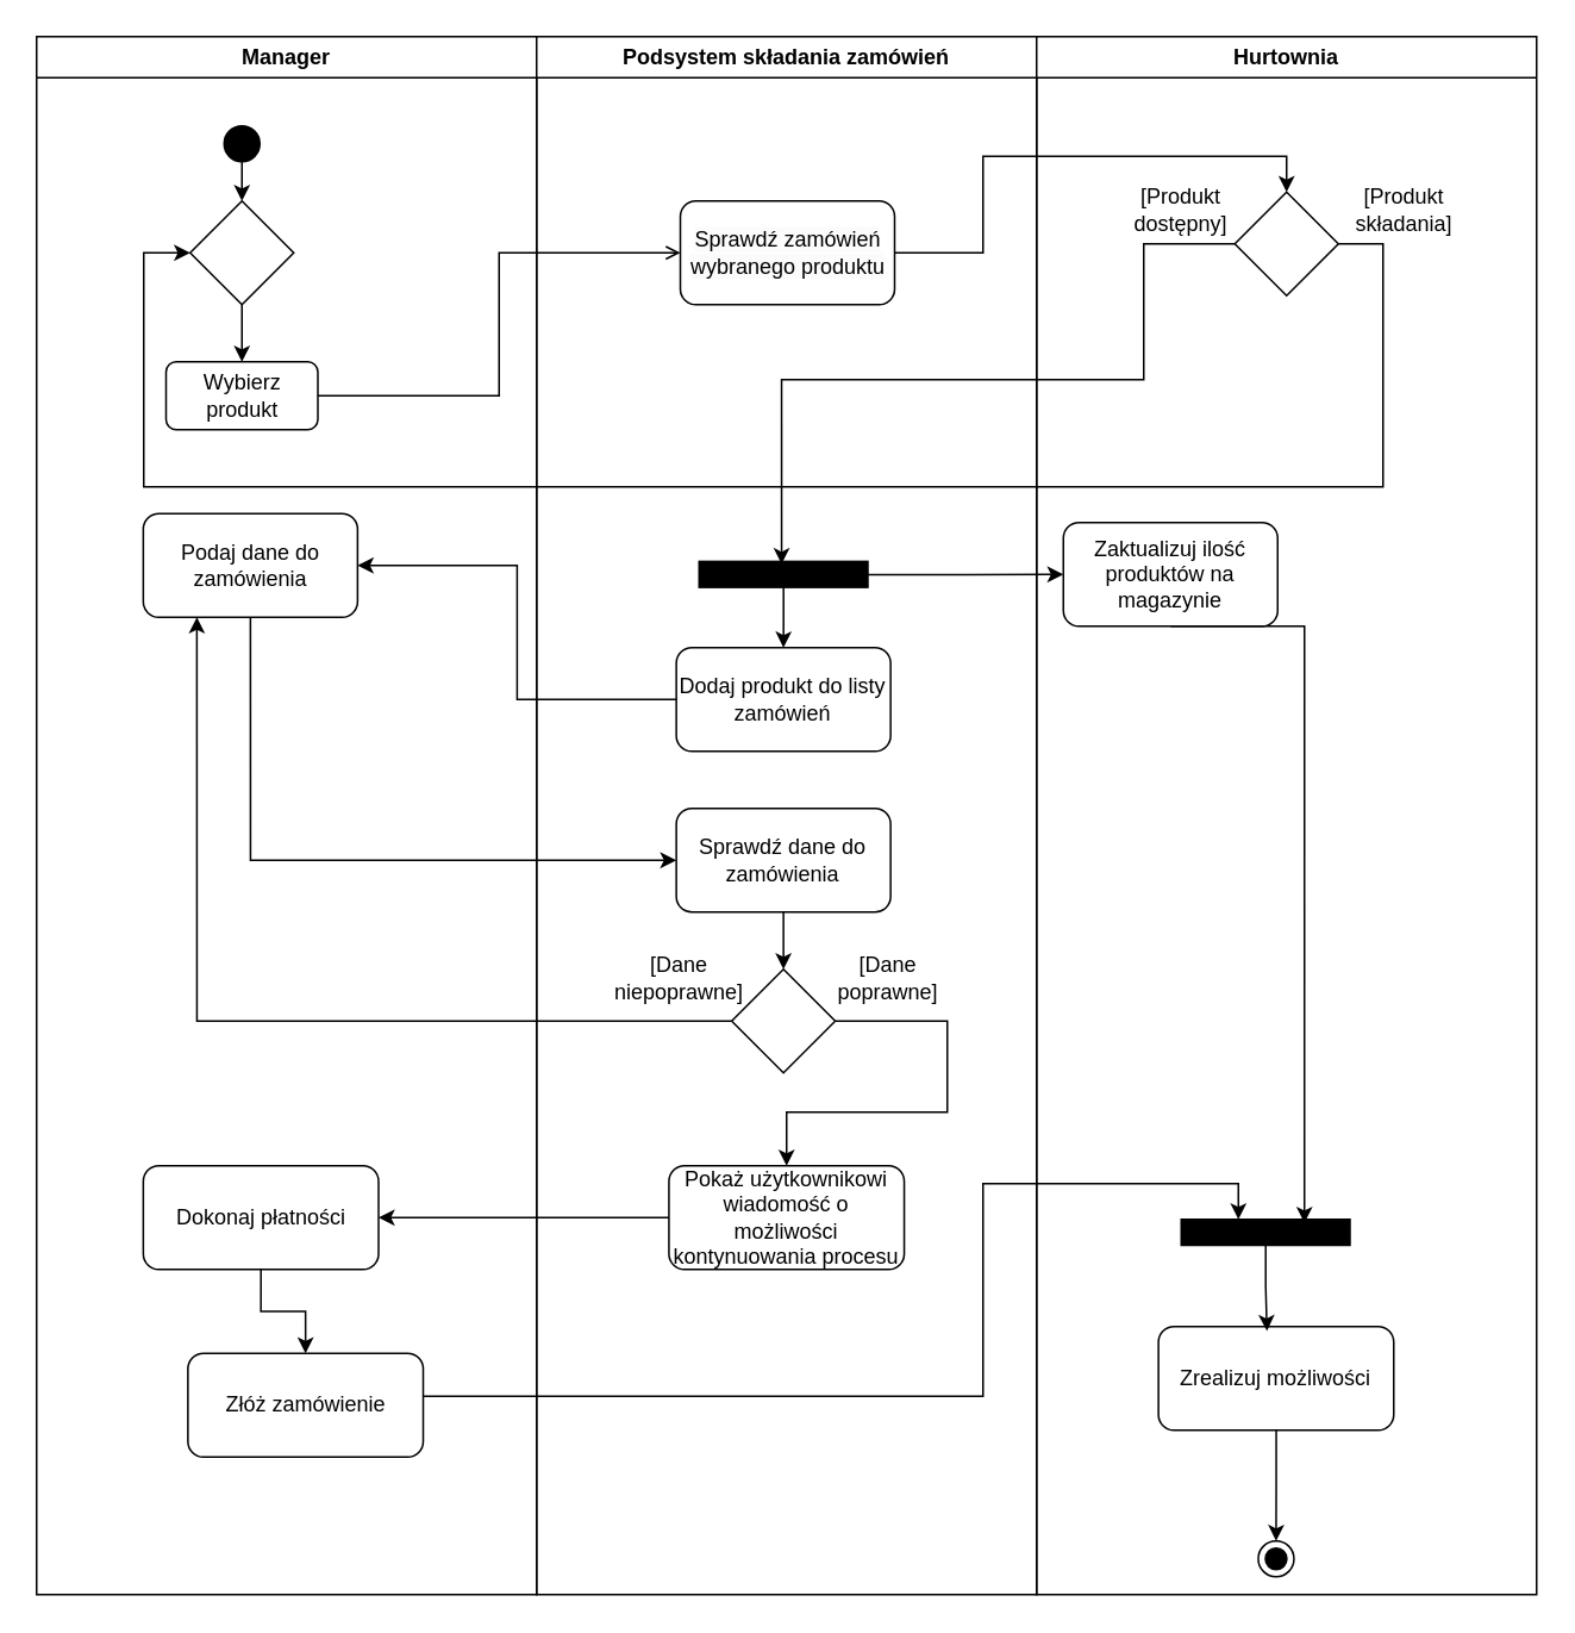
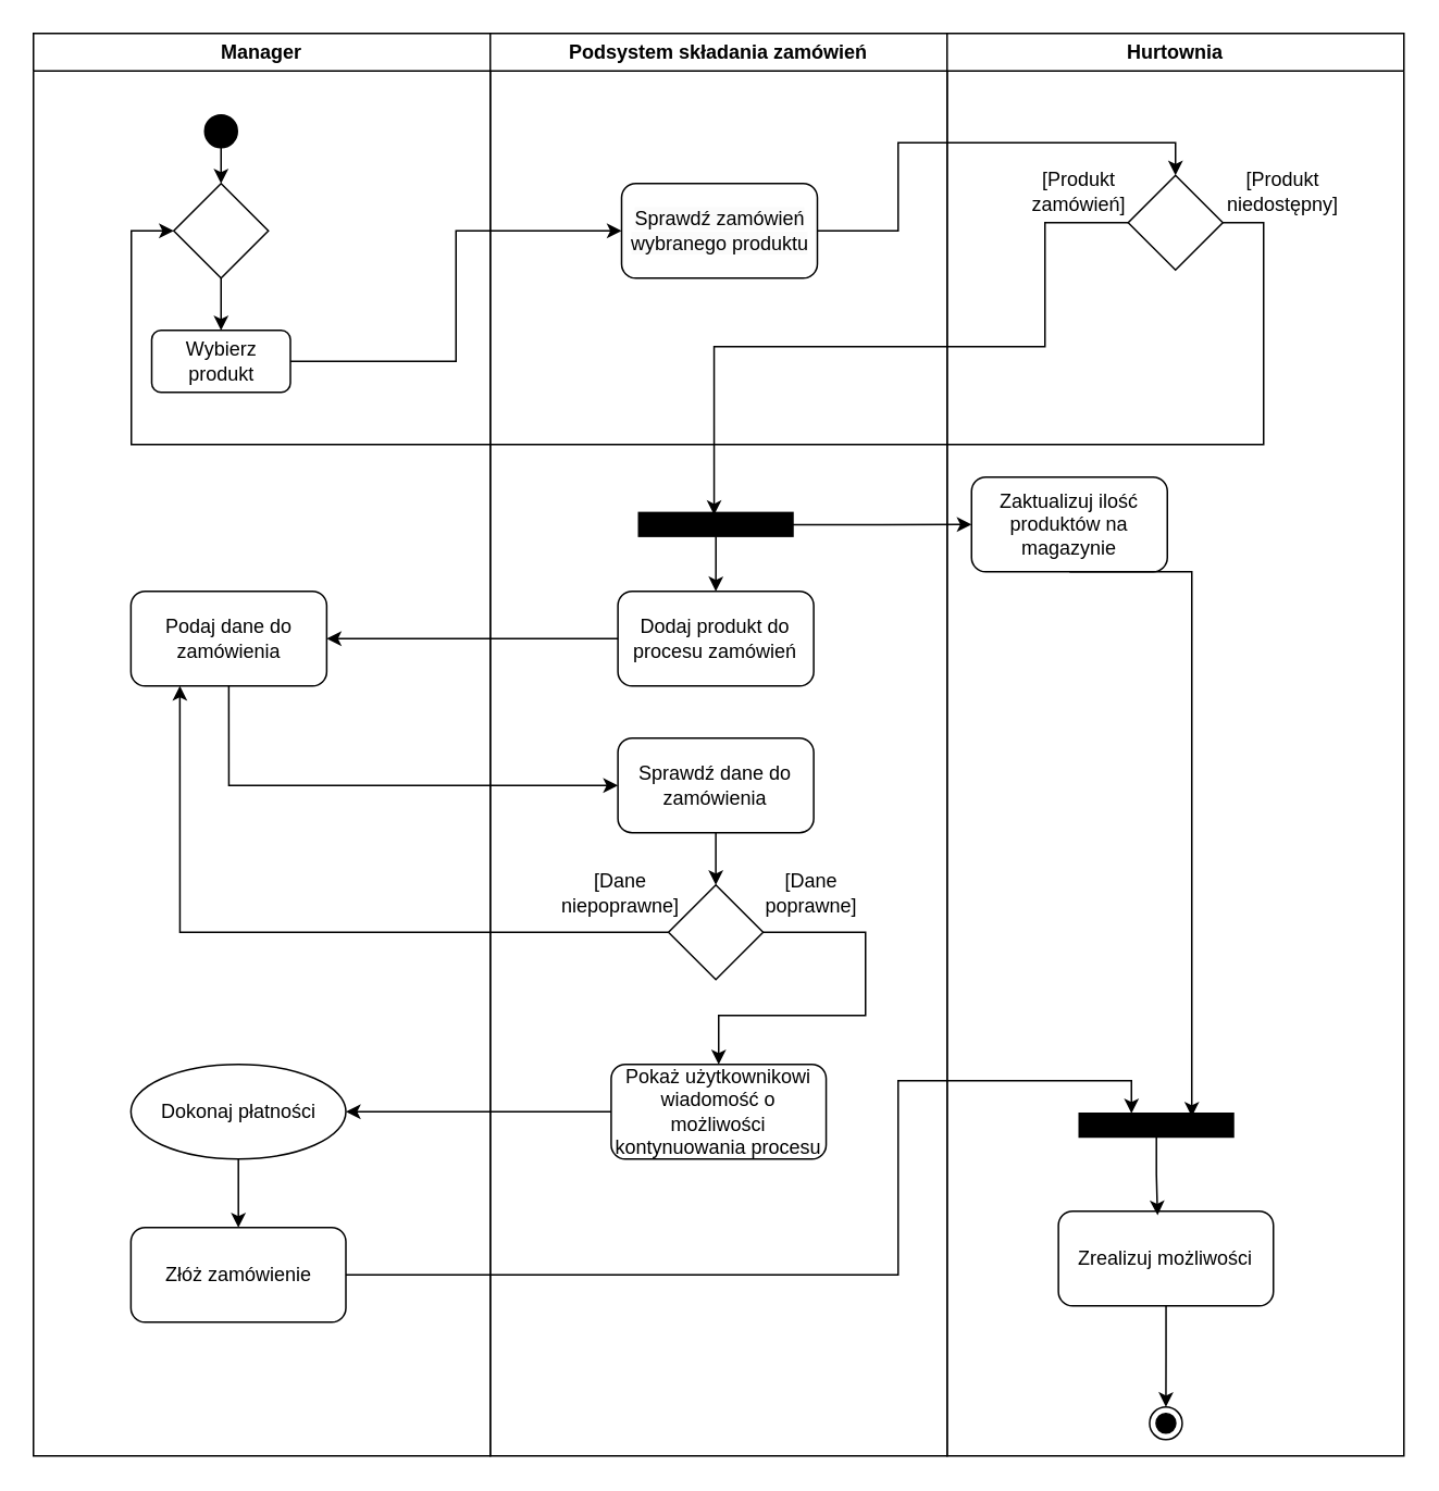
- <mxCell id="27" value="[Produkt dostępny]" style="text;html=1;align=center;verticalAlign=middle;whiteSpace=wrap;rounded=0;" parent="24" vertex="1"><mxGeometry x="51" y="82" width="60" height="30" as="geometry" /></mxCell>
+ <mxCell id="27" value="[Produkt zamówień]" style="text;html=1;align=center;verticalAlign=middle;whiteSpace=wrap;rounded=0;" parent="24" vertex="1"><mxGeometry x="51" y="82" width="60" height="30" as="geometry" /></mxCell>
- <mxCell id="26" value="[Produkt składania]" style="text;html=1;align=center;verticalAlign=middle;whiteSpace=wrap;rounded=0;" parent="24" vertex="1"><mxGeometry x="175.5" y="82" width="60" height="30" as="geometry" /></mxCell>
+ <mxCell id="26" value="[Produkt niedostępny]" style="text;html=1;align=center;verticalAlign=middle;whiteSpace=wrap;rounded=0;" parent="24" vertex="1"><mxGeometry x="175.5" y="82" width="60" height="30" as="geometry" /></mxCell>
- <mxCell id="35" style="edgeStyle=orthogonalEdgeStyle;rounded=0;orthogonalLoop=1;jettySize=auto;html=1;exitX=1;exitY=0.5;exitDx=0;exitDy=0;entryX=0;entryY=0.5;entryDx=0;entryDy=0;endArrow=open;" parent="1" source="6" target="13" edge="1"><mxGeometry relative="1" as="geometry"><mxPoint x="187.5" y="226" as="sourcePoint" /><mxPoint x="376.5" y="136" as="targetPoint" /></mxGeometry></mxCell>
+ <mxCell id="35" style="edgeStyle=orthogonalEdgeStyle;rounded=0;orthogonalLoop=1;jettySize=auto;html=1;exitX=1;exitY=0.5;exitDx=0;exitDy=0;entryX=0;entryY=0.5;entryDx=0;entryDy=0;" parent="1" source="6" target="13" edge="1"><mxGeometry relative="1" as="geometry"><mxPoint x="187.5" y="226" as="sourcePoint" /><mxPoint x="376.5" y="136" as="targetPoint" /></mxGeometry></mxCell>
- <mxCell id="8" value="Podaj dane do zamówienia" style="rounded=1;whiteSpace=wrap;html=1;" parent="2" vertex="1"><mxGeometry x="59.75" y="267" width="120" height="58" as="geometry" /></mxCell>
+ <mxCell id="8" value="Podaj dane do zamówienia" style="rounded=1;whiteSpace=wrap;html=1;" parent="2" vertex="1"><mxGeometry x="59.75" y="342" width="120" height="58" as="geometry" /></mxCell>
- <mxCell id="14" value="Dodaj produkt do listy zamówień" style="rounded=1;whiteSpace=wrap;html=1;" parent="12" vertex="1"><mxGeometry x="78.25" y="342" width="120" height="58" as="geometry" /></mxCell>
+ <mxCell id="14" value="Dodaj produkt do procesu zamówień" style="rounded=1;whiteSpace=wrap;html=1;" parent="12" vertex="1"><mxGeometry x="78.25" y="342" width="120" height="58" as="geometry" /></mxCell>
- <mxCell id="11" value="Dokonaj płatności" style="rounded=1;whiteSpace=wrap;html=1;" parent="2" vertex="1"><mxGeometry x="59.75" y="632" width="131.75" height="58" as="geometry" /></mxCell>
+ <mxCell id="11" value="Dokonaj płatności" style="ellipse;whiteSpace=wrap;html=1;" parent="2" vertex="1"><mxGeometry x="59.75" y="632" width="131.75" height="58" as="geometry" /></mxCell>
- <mxCell id="9" value="Złóż zamówienie" style="rounded=1;whiteSpace=wrap;html=1;" parent="2" vertex="1"><mxGeometry x="84.75" y="737" width="131.75" height="58" as="geometry" /></mxCell>
+ <mxCell id="9" value="Złóż zamówienie" style="rounded=1;whiteSpace=wrap;html=1;" parent="2" vertex="1"><mxGeometry x="59.75" y="732" width="131.75" height="58" as="geometry" /></mxCell>
